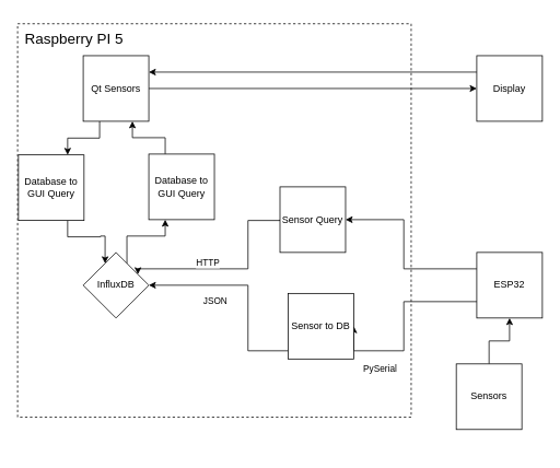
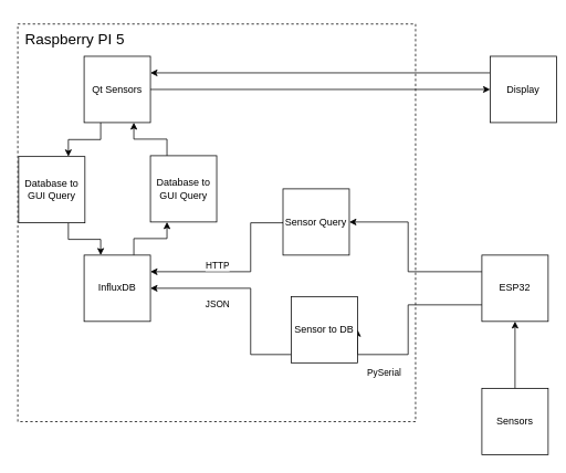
- <mxCell id="16" value="Display" style="whiteSpace=wrap;html=1;aspect=fixed;" vertex="1" parent="1"><mxGeometry x="581" y="67" width="80" height="80" as="geometry" /></mxCell>
+ <mxCell id="16" value="Display" style="whiteSpace=wrap;html=1;aspect=fixed;" vertex="1" parent="1"><mxGeometry x="591" y="67" width="80" height="80" as="geometry" /></mxCell>
- <mxCell id="6" value="InfluxDB" style="rhombus;whiteSpace=wrap;html=1;aspect=fixed;" parent="1" vertex="1"><mxGeometry x="101" y="307" width="80" height="80" as="geometry" /></mxCell>
+ <mxCell id="6" value="InfluxDB" style="whiteSpace=wrap;html=1;aspect=fixed;" parent="1" vertex="1"><mxGeometry x="101" y="307" width="80" height="80" as="geometry" /></mxCell>
- <mxCell id="14" value="Sensors" style="whiteSpace=wrap;html=1;aspect=fixed;" vertex="1" parent="1"><mxGeometry x="556" y="443" width="80" height="80" as="geometry" /></mxCell>
+ <mxCell id="14" value="Sensors" style="whiteSpace=wrap;html=1;aspect=fixed;" vertex="1" parent="1"><mxGeometry x="581" y="468" width="80" height="80" as="geometry" /></mxCell>
